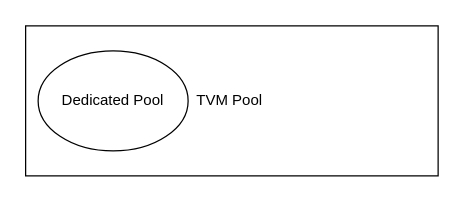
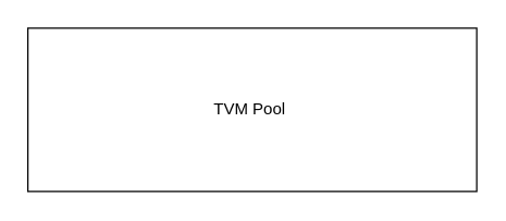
- <mxCell id="3" value="Dedicated Pool" style="ellipse;whiteSpace=wrap;html=1;" vertex="1" parent="1"><mxGeometry x="30" y="40" width="120" height="80" as="geometry" /></mxCell>
